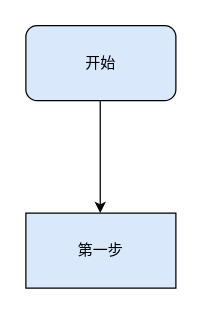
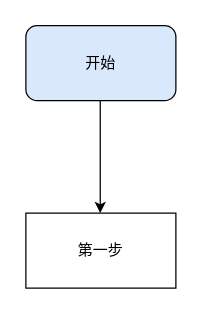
- <mxCell id="2" value="第一步" style="rounded=0;whiteSpace=wrap;html=1;fillColor=#dae8fc;" parent="1" vertex="1"><mxGeometry x="20" y="170" width="120" height="60" as="geometry" /></mxCell>
+ <mxCell id="2" value="第一步" style="rounded=0;whiteSpace=wrap;html=1;" parent="1" vertex="1"><mxGeometry x="20" y="170" width="120" height="60" as="geometry" /></mxCell>
